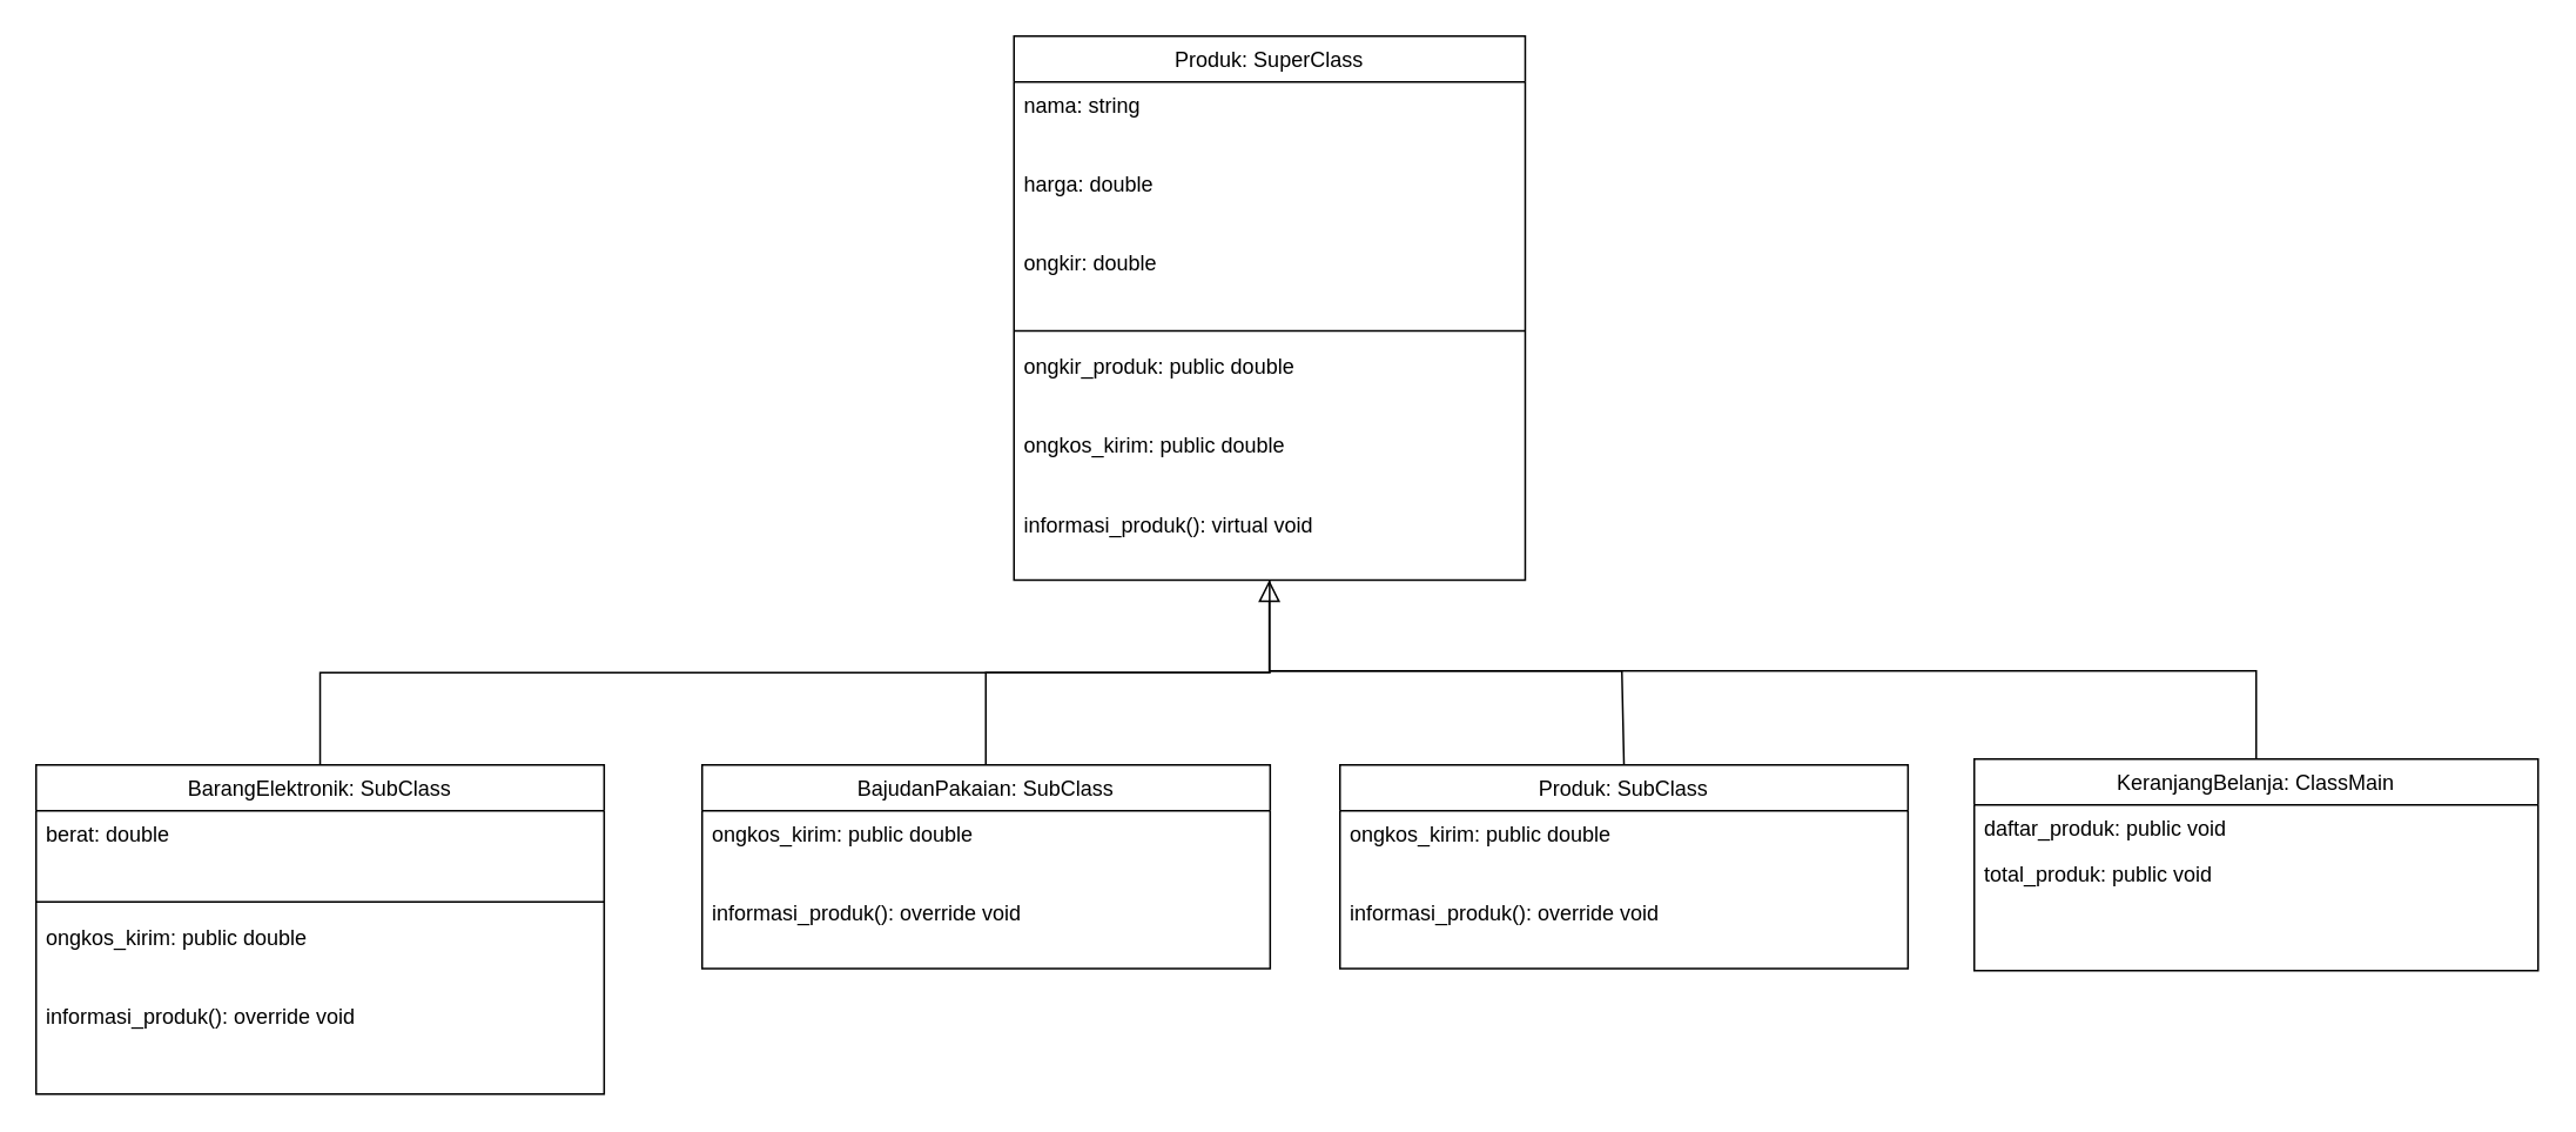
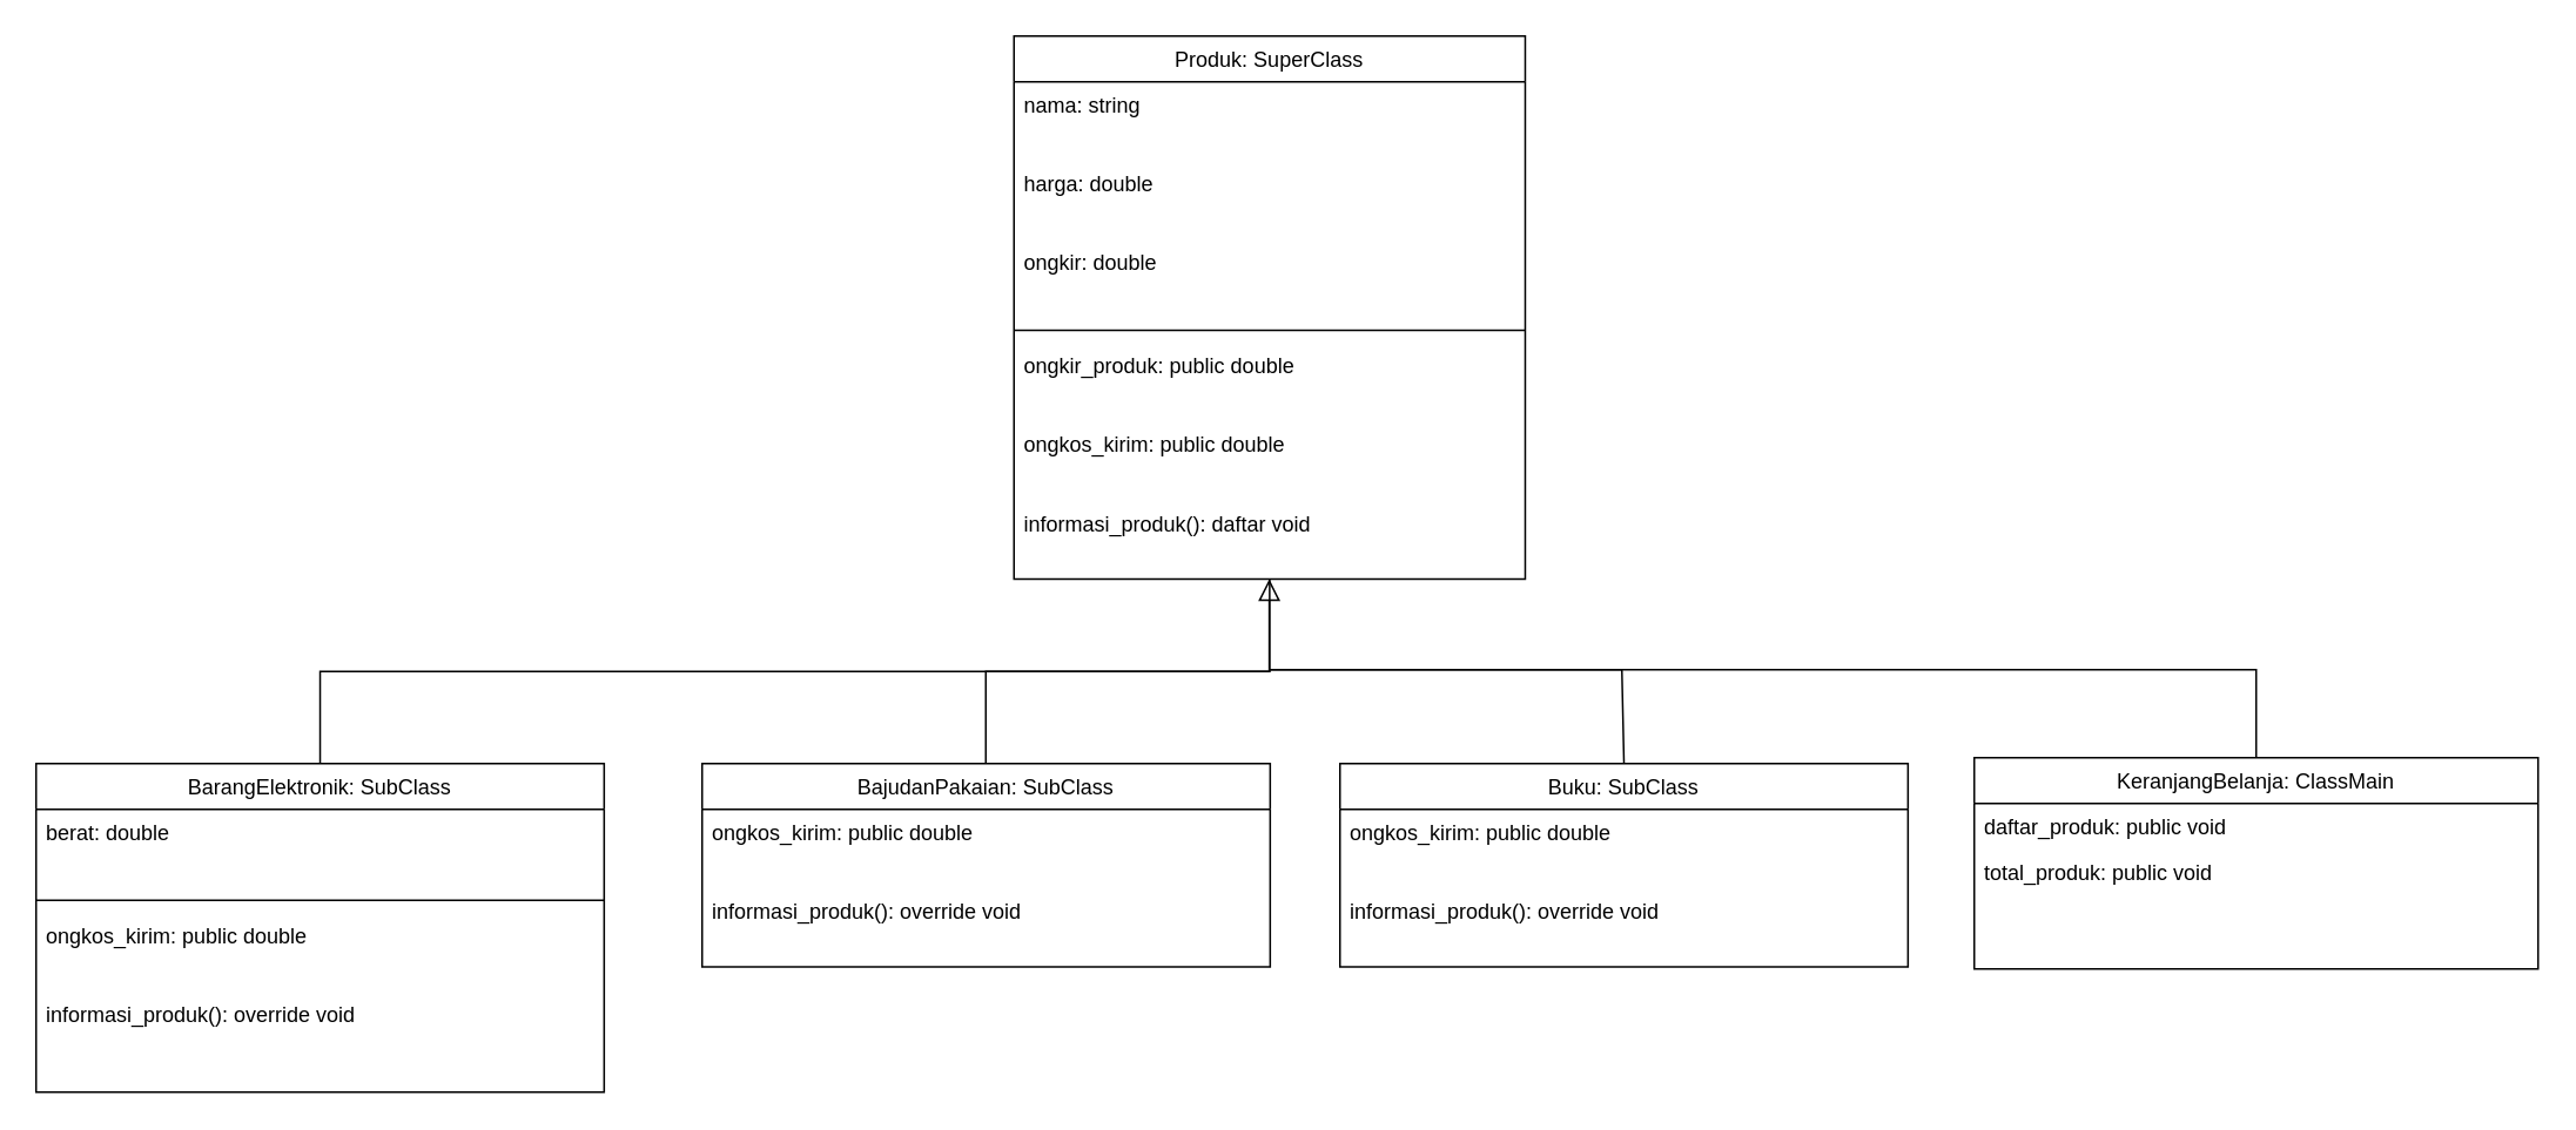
- <mxCell id="13" value="informasi_produk(): virtual void" style="text;align=left;verticalAlign=top;spacingLeft=4;spacingRight=4;overflow=hidden;rotatable=0;points=[[0,0.5],[1,0.5]];portConstraint=eastwest;strokeWidth=1;" parent="6" vertex="1"><mxGeometry y="263.667" width="290.149" height="44.778" as="geometry" /></mxCell>
+ <mxCell id="13" value="informasi_produk(): daftar void" style="text;align=left;verticalAlign=top;spacingLeft=4;spacingRight=4;overflow=hidden;rotatable=0;points=[[0,0.5],[1,0.5]];portConstraint=eastwest;strokeWidth=1;" parent="6" vertex="1"><mxGeometry y="263.667" width="290.149" height="44.778" as="geometry" /></mxCell>
- <mxCell id="24" value="Produk: SubClass" style="swimlane;fontStyle=0;align=center;verticalAlign=top;childLayout=stackLayout;horizontal=1;startSize=26;horizontalStack=0;resizeParent=1;resizeLast=0;collapsible=1;marginBottom=0;rounded=0;shadow=0;strokeWidth=1;" parent="1" vertex="1"><mxGeometry x="760" y="433.33" width="322.39" height="115.556" as="geometry"><mxRectangle x="340" y="380" width="170" height="26" as="alternateBounds" /></mxGeometry></mxCell>
+ <mxCell id="24" value="Buku: SubClass" style="swimlane;fontStyle=0;align=center;verticalAlign=top;childLayout=stackLayout;horizontal=1;startSize=26;horizontalStack=0;resizeParent=1;resizeLast=0;collapsible=1;marginBottom=0;rounded=0;shadow=0;strokeWidth=1;" parent="1" vertex="1"><mxGeometry x="760" y="433.33" width="322.39" height="115.556" as="geometry"><mxRectangle x="340" y="380" width="170" height="26" as="alternateBounds" /></mxGeometry></mxCell>
